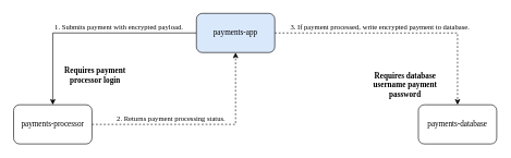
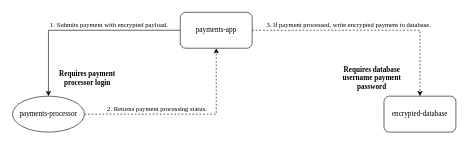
- <mxCell id="6" value="payments-app" style="rounded=1;whiteSpace=wrap;html=1;fontFamily=Metro Sans;fillColor=#dae8fc;" vertex="1" parent="1"><mxGeometry x="300" y="20" width="120" height="60" as="geometry" /></mxCell>
+ <mxCell id="6" value="payments-app" style="rounded=1;whiteSpace=wrap;html=1;fontFamily=Metro Sans;" vertex="1" parent="1"><mxGeometry x="300" y="20" width="120" height="60" as="geometry" /></mxCell>
- <mxCell id="12" value="Requires payment processor login" style="text;html=1;strokeColor=none;fillColor=none;align=center;verticalAlign=middle;whiteSpace=wrap;rounded=0;fontFamily=Metro Sans;fontStyle=1" vertex="1" parent="1"><mxGeometry x="90" y="95" width="110" height="40" as="geometry" /></mxCell>
+ <mxCell id="12" value="Requires payment processor login" style="text;html=1;strokeColor=none;fillColor=none;align=center;verticalAlign=middle;whiteSpace=wrap;rounded=0;fontFamily=Metro Sans;fontStyle=1" vertex="1" parent="1"><mxGeometry x="90" y="110" width="110" height="40" as="geometry" /></mxCell>
- <mxCell id="9" value="payments-processor" style="rounded=1;whiteSpace=wrap;html=1;fontFamily=Metro Sans;" vertex="1" parent="1"><mxGeometry x="20" y="160" width="120" height="60" as="geometry" /></mxCell>
+ <mxCell id="9" value="payments-processor" style="ellipse;whiteSpace=wrap;html=1;fontFamily=Metro Sans;" vertex="1" parent="1"><mxGeometry x="20" y="160" width="120" height="60" as="geometry" /></mxCell>
- <mxCell id="10" value="payments-database" style="rounded=1;whiteSpace=wrap;html=1;fontFamily=Metro Sans;" vertex="1" parent="1"><mxGeometry x="640" y="160" width="120" height="60" as="geometry" /></mxCell>
+ <mxCell id="10" value="encrypted-database" style="rounded=1;whiteSpace=wrap;html=1;fontFamily=Metro Sans;" vertex="1" parent="1"><mxGeometry x="640" y="160" width="120" height="60" as="geometry" /></mxCell>
